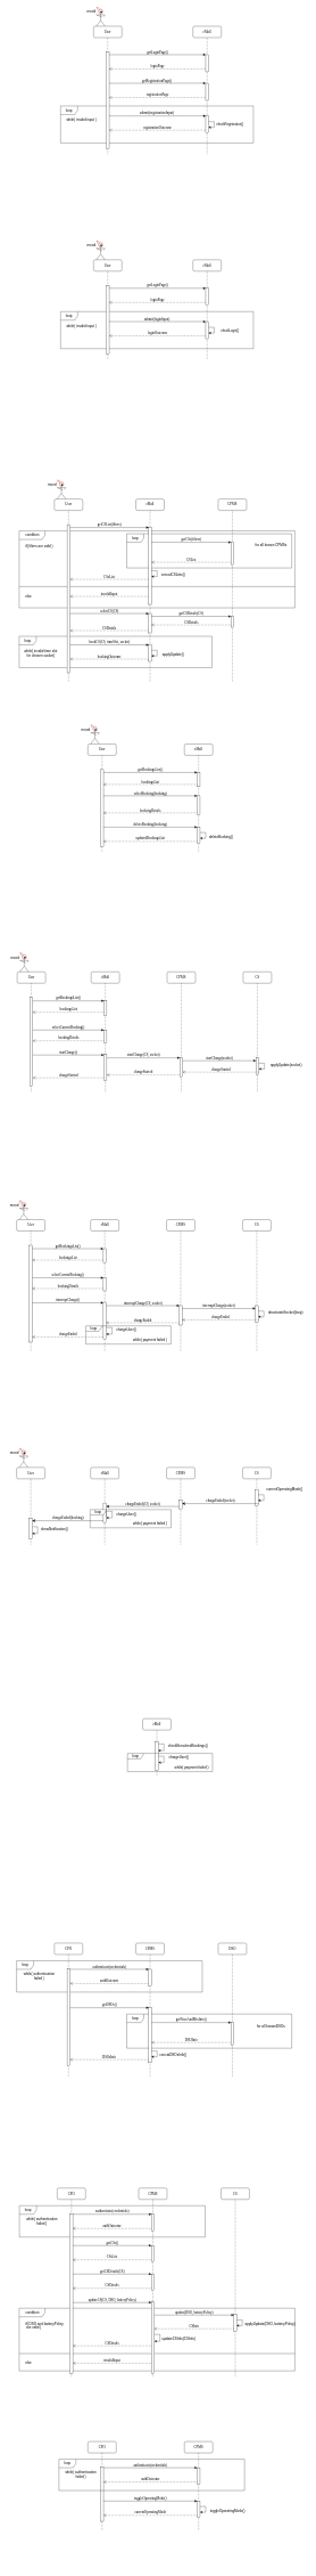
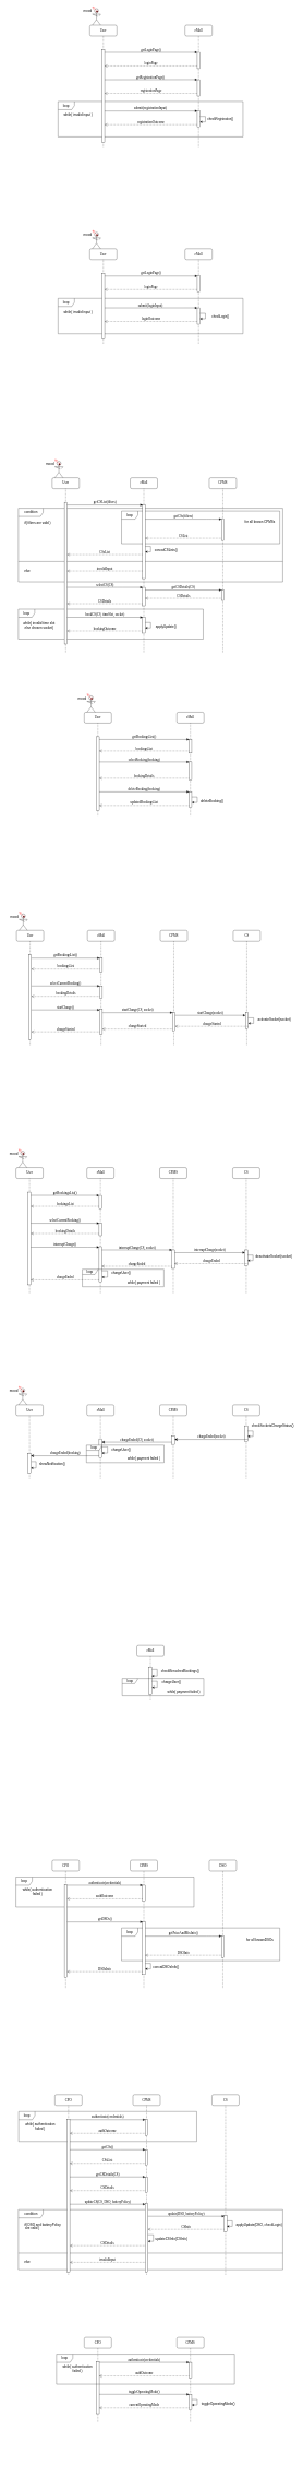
- <mxCell id="85" value="&lt;div&gt;while( invalid time slot&lt;/div&gt;&lt;div&gt;for chosen socket)&lt;/div&gt;" style="text;html=1;align=center;verticalAlign=middle;resizable=0;points=[];autosize=1;strokeColor=none;fillColor=none;" parent="1" vertex="1"><mxGeometry x="73" y="2270" width="140" height="40" as="geometry" /></mxCell>
+ <mxCell id="85" value="&lt;div&gt;while( invalid time slot&lt;/div&gt;&lt;div&gt;else chosen socket)&lt;/div&gt;" style="text;html=1;align=center;verticalAlign=middle;resizable=0;points=[];autosize=1;strokeColor=none;fillColor=none;" parent="1" vertex="1"><mxGeometry x="73" y="2270" width="140" height="40" as="geometry" /></mxCell>
- <mxCell id="135" value="applyUpdate(socket)" style="text;html=1;align=center;verticalAlign=middle;resizable=0;points=[];autosize=1;strokeColor=none;fillColor=none;" parent="1" vertex="1"><mxGeometry x="932" y="3720" width="150" height="30" as="geometry" /></mxCell>
+ <mxCell id="135" value="activateSocket(socket)" style="text;html=1;align=center;verticalAlign=middle;resizable=0;points=[];autosize=1;strokeColor=none;fillColor=none;" parent="1" vertex="1"><mxGeometry x="932" y="3720" width="150" height="30" as="geometry" /></mxCell>
- <mxCell id="166" value="deactivateSocket(loop)" style="text;html=1;align=center;verticalAlign=middle;resizable=0;points=[];autosize=1;strokeColor=none;fillColor=none;" parent="1" vertex="1"><mxGeometry x="925" y="4590" width="160" height="30" as="geometry" /></mxCell>
+ <mxCell id="166" value="deactivateSocket(socket)" style="text;html=1;align=center;verticalAlign=middle;resizable=0;points=[];autosize=1;strokeColor=none;fillColor=none;" parent="1" vertex="1"><mxGeometry x="925" y="4590" width="160" height="30" as="geometry" /></mxCell>
- <mxCell id="189" value="currentOperatingMode()" style="text;html=1;align=center;verticalAlign=middle;resizable=0;points=[];autosize=1;strokeColor=none;fillColor=none;" parent="1" vertex="1"><mxGeometry x="911" y="5210" width="180" height="30" as="geometry" /></mxCell>
+ <mxCell id="189" value="checkSocketsChargeStatus()" style="text;html=1;align=center;verticalAlign=middle;resizable=0;points=[];autosize=1;strokeColor=none;fillColor=none;" parent="1" vertex="1"><mxGeometry x="911" y="5210" width="180" height="30" as="geometry" /></mxCell>
- <mxCell id="245" value="applyUpdate(DSO, batteryPolicy)" style="text;html=1;align=center;verticalAlign=middle;resizable=0;points=[];autosize=1;strokeColor=none;fillColor=none;" vertex="1" parent="1"><mxGeometry x="851" y="8142" width="200" height="30" as="geometry" /></mxCell>
+ <mxCell id="245" value="applyUpdate(DSO, checkLogin)" style="text;html=1;align=center;verticalAlign=middle;resizable=0;points=[];autosize=1;strokeColor=none;fillColor=none;" vertex="1" parent="1"><mxGeometry x="851" y="8142" width="200" height="30" as="geometry" /></mxCell>
